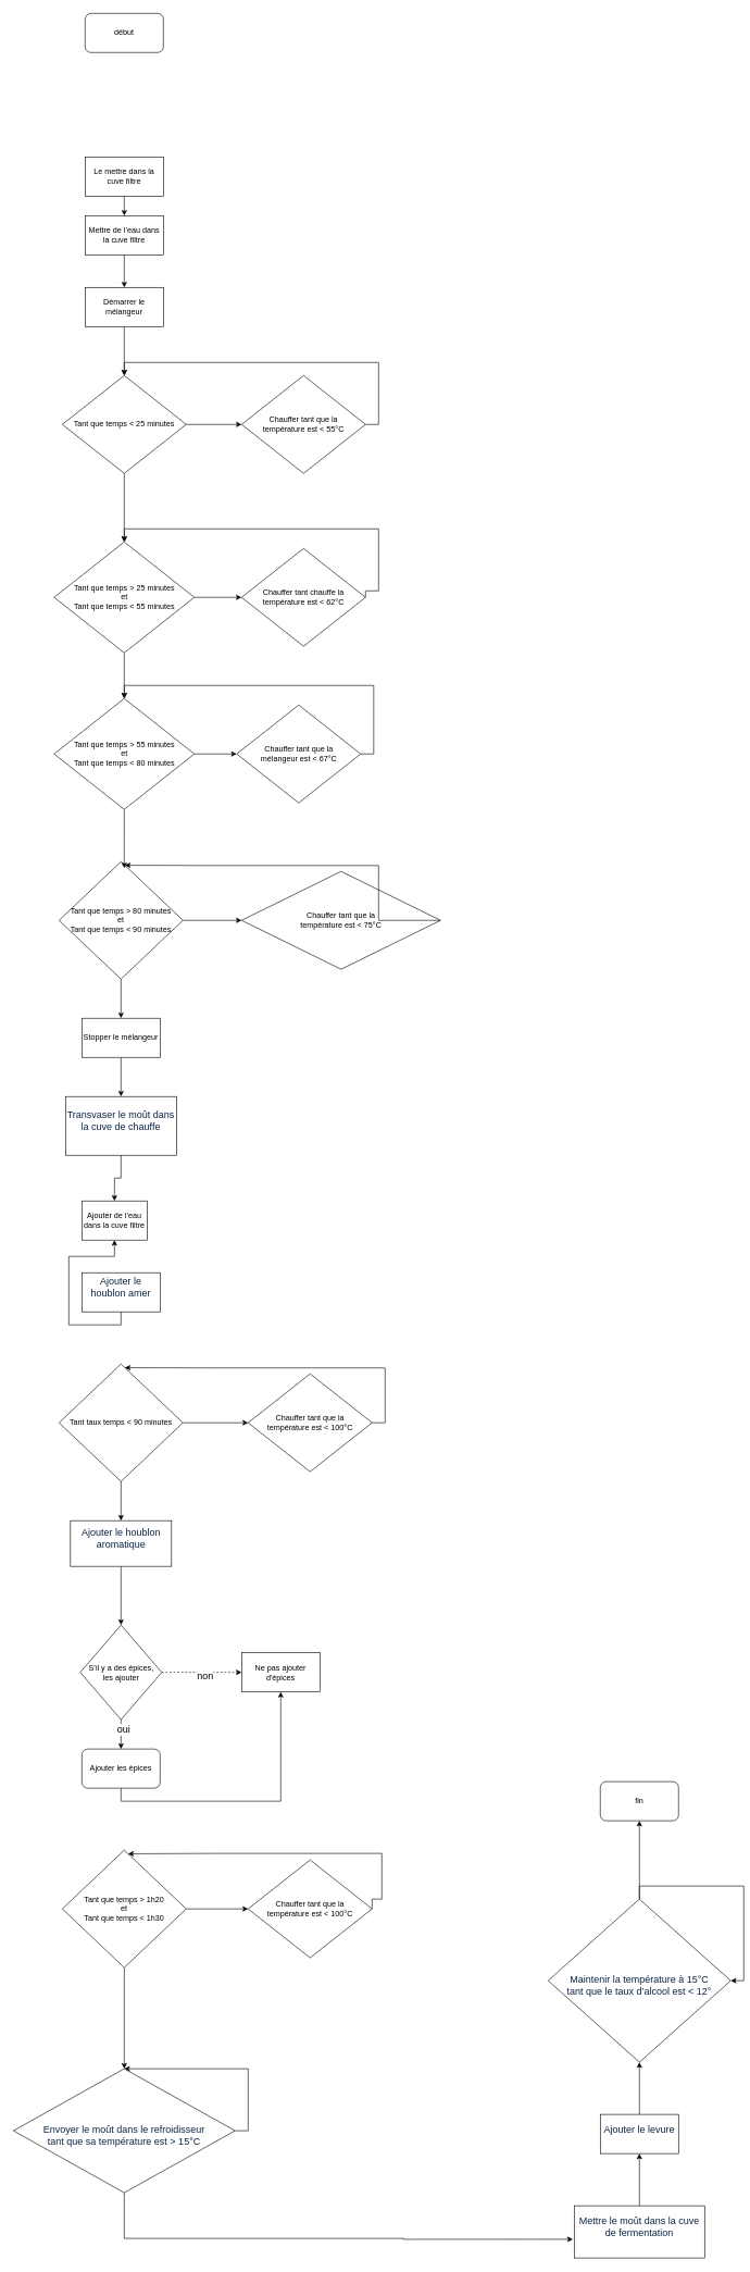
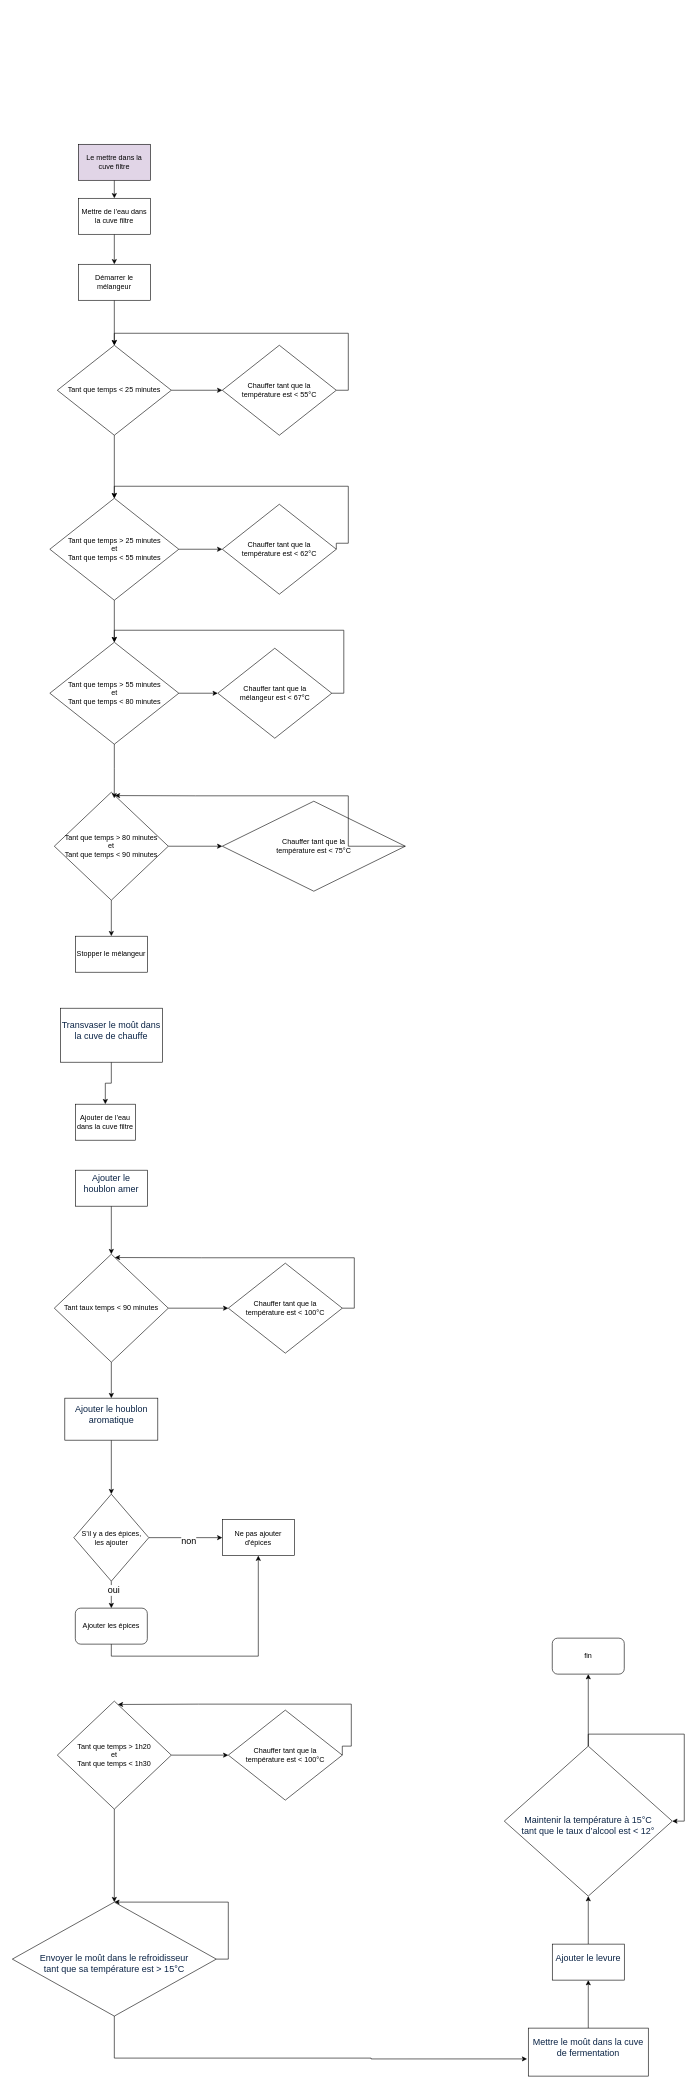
- <mxCell id="2" value="début" style="rounded=1;whiteSpace=wrap;html=1;" vertex="1" parent="1"><mxGeometry x="130" y="20" width="120" height="60" as="geometry" /></mxCell>
- <mxCell id="10" value="Le mettre dans la cuve filtre" style="rounded=0;whiteSpace=wrap;html=1;" vertex="1" parent="1"><mxGeometry x="130" y="240" width="120" height="60" as="geometry" /></mxCell>
+ <mxCell id="10" value="Le mettre dans la cuve filtre" style="rounded=0;whiteSpace=wrap;html=1;fillColor=#e1d5e7;" vertex="1" parent="1"><mxGeometry x="130" y="240" width="120" height="60" as="geometry" /></mxCell>
- <mxCell id="20" value="Chauffer tant chauffe la &lt;br&gt;température est &amp;lt; 62°C" style="rhombus;whiteSpace=wrap;html=1;" vertex="1" parent="1"><mxGeometry x="370" y="840" width="190" height="150" as="geometry" /></mxCell>
+ <mxCell id="20" value="Chauffer tant que la &lt;br&gt;température est &amp;lt; 62°C" style="rhombus;whiteSpace=wrap;html=1;" vertex="1" parent="1"><mxGeometry x="370" y="840" width="190" height="150" as="geometry" /></mxCell>
- <mxCell id="30" style="edgeStyle=orthogonalEdgeStyle;rounded=0;orthogonalLoop=1;jettySize=auto;html=1;exitX=0.5;exitY=1;exitDx=0;exitDy=0;" edge="1" parent="1" source="31" target="4"><mxGeometry relative="1" as="geometry" /></mxCell>
- <mxCell id="37" style="edgeStyle=orthogonalEdgeStyle;rounded=0;orthogonalLoop=1;jettySize=auto;html=1;exitX=0.5;exitY=1;exitDx=0;exitDy=0;" edge="1" parent="1" source="38" target="34"><mxGeometry relative="1" as="geometry" /></mxCell>
+ <mxCell id="37" style="edgeStyle=orthogonalEdgeStyle;rounded=0;orthogonalLoop=1;jettySize=auto;html=1;exitX=0.5;exitY=1;exitDx=0;exitDy=0;entryX=0.5;entryY=0;entryDx=0;entryDy=0;" edge="1" parent="1" source="38" target="41"><mxGeometry relative="1" as="geometry" /></mxCell>
- <mxCell id="44" style="edgeStyle=orthogonalEdgeStyle;rounded=0;orthogonalLoop=1;jettySize=auto;html=1;exitX=1;exitY=0.5;exitDx=0;exitDy=0;dashed=1;" edge="1" parent="1" source="48" target="32"><mxGeometry relative="1" as="geometry" /></mxCell>
+ <mxCell id="44" style="edgeStyle=orthogonalEdgeStyle;rounded=0;orthogonalLoop=1;jettySize=auto;html=1;exitX=1;exitY=0.5;exitDx=0;exitDy=0;" edge="1" parent="1" source="48" target="32"><mxGeometry relative="1" as="geometry" /></mxCell>
